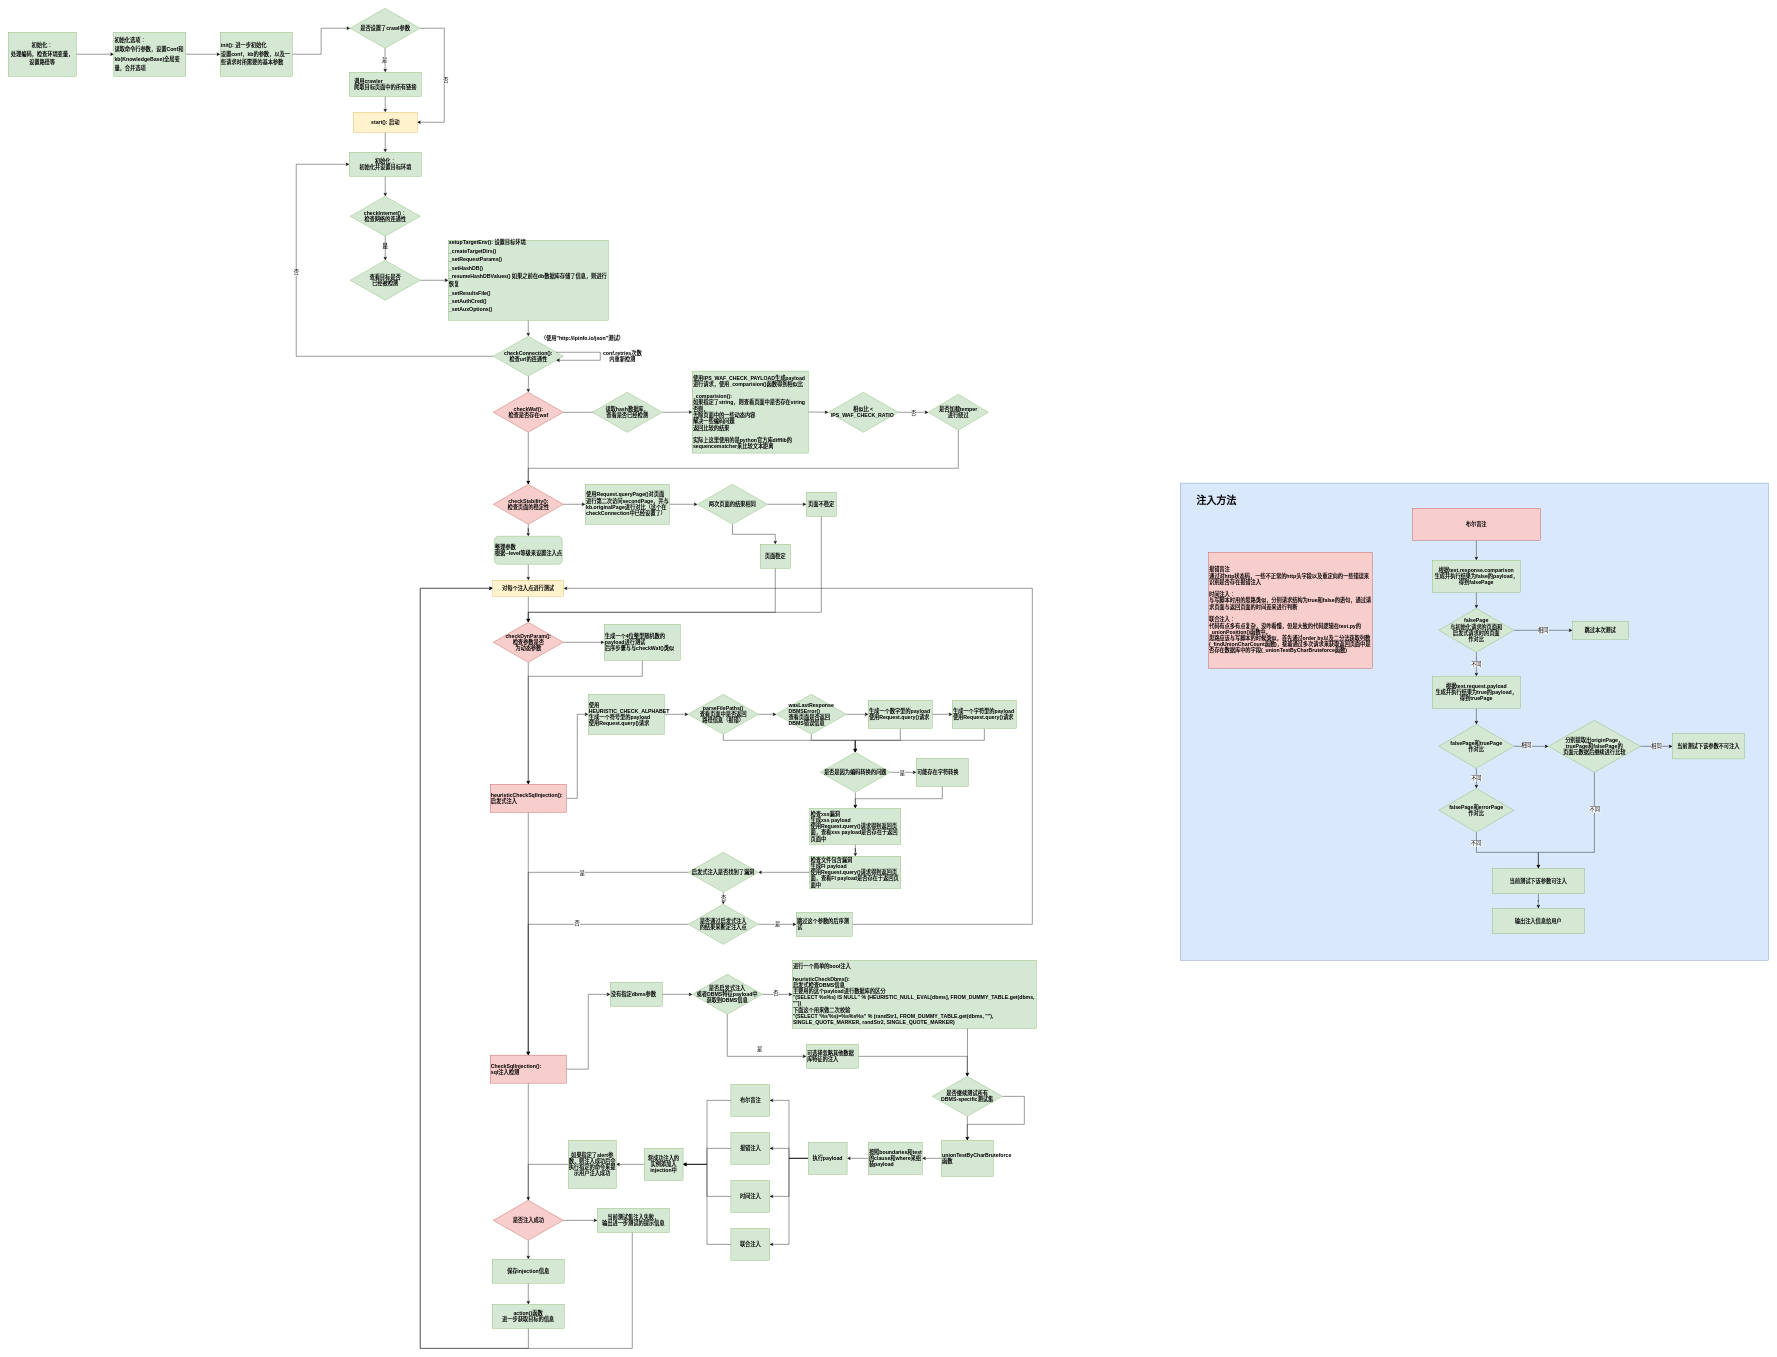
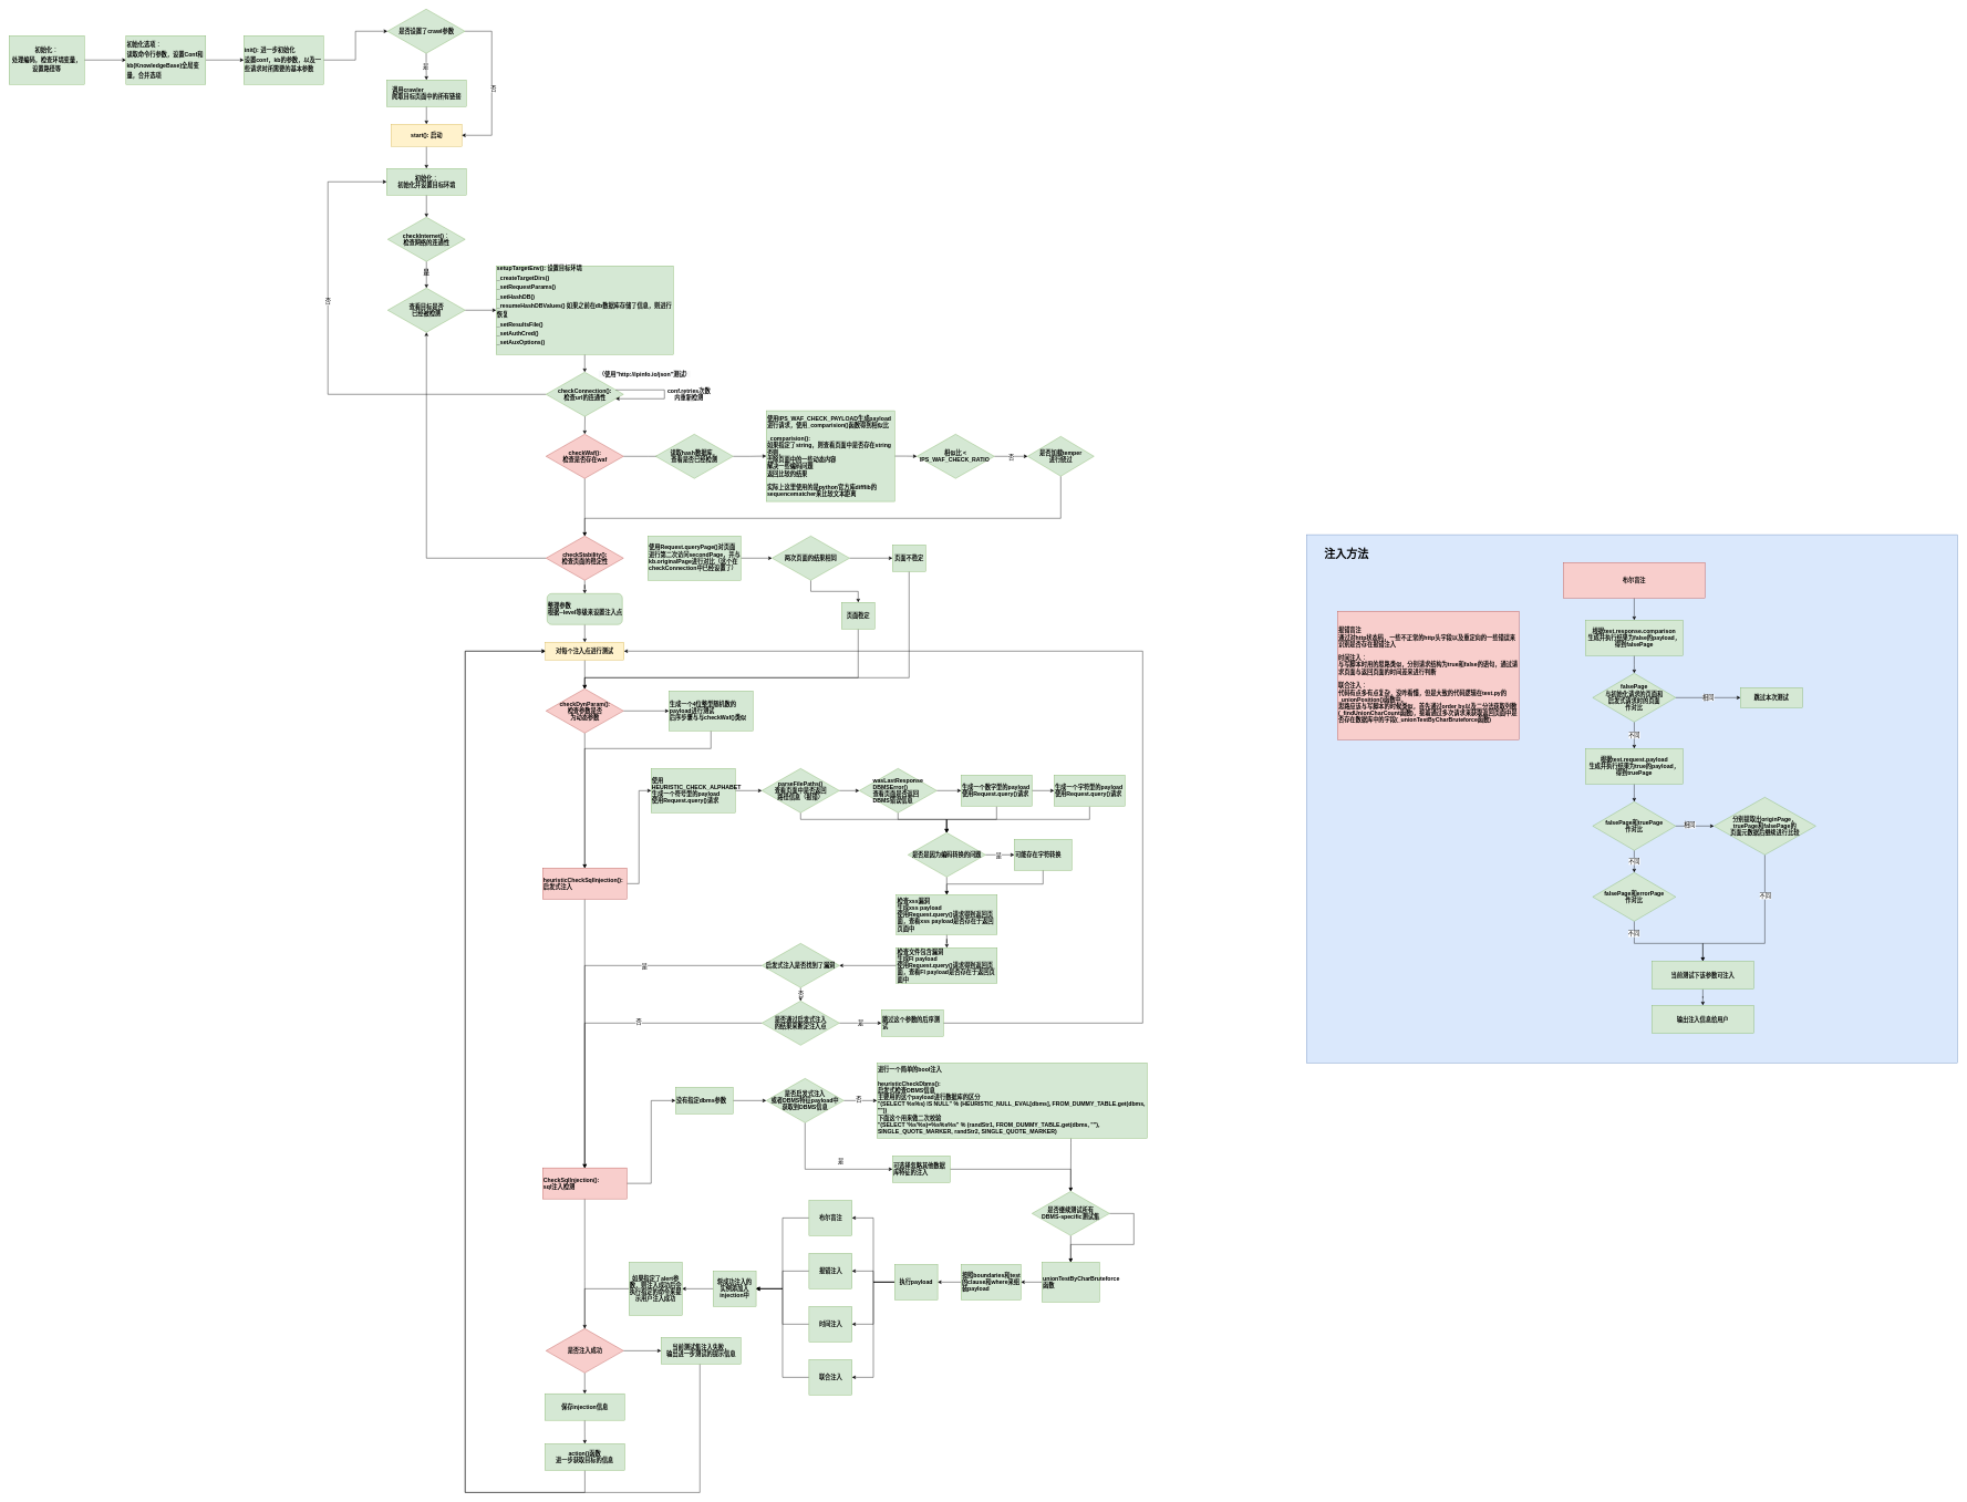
- <mxCell id="43" style="edgeStyle=orthogonalEdgeStyle;rounded=0;orthogonalLoop=1;jettySize=auto;html=1;entryX=0;entryY=0.5;entryDx=0;entryDy=0;fontSize=13;" edge="1" parent="1" source="44" target="46"><mxGeometry relative="1" as="geometry" /></mxCell>
+ <mxCell id="43" style="edgeStyle=orthogonalEdgeStyle;rounded=0;orthogonalLoop=1;jettySize=auto;html=1;fontSize=13;" edge="1" parent="1" source="44" target="20"><mxGeometry relative="1" as="geometry" /></mxCell>
- <mxCell id="159" value="相同" style="edgeStyle=orthogonalEdgeStyle;rounded=0;orthogonalLoop=1;jettySize=auto;html=1;fontSize=13;entryX=0;entryY=0.5;entryDx=0;entryDy=0;" edge="1" parent="1" source="160" target="166"><mxGeometry relative="1" as="geometry"><mxPoint x="4200" y="1865" as="targetPoint" /></mxGeometry></mxCell>
- <mxCell id="166" value="当前测试下该参数不可注入" style="rounded=0;whiteSpace=wrap;html=1;fillColor=#d5e8d4;strokeColor=#82b366;fontStyle=1;align=center;fontSize=13;" vertex="1" parent="1"><mxGeometry x="4180" y="1833.5" width="180" height="63" as="geometry" /></mxCell>
